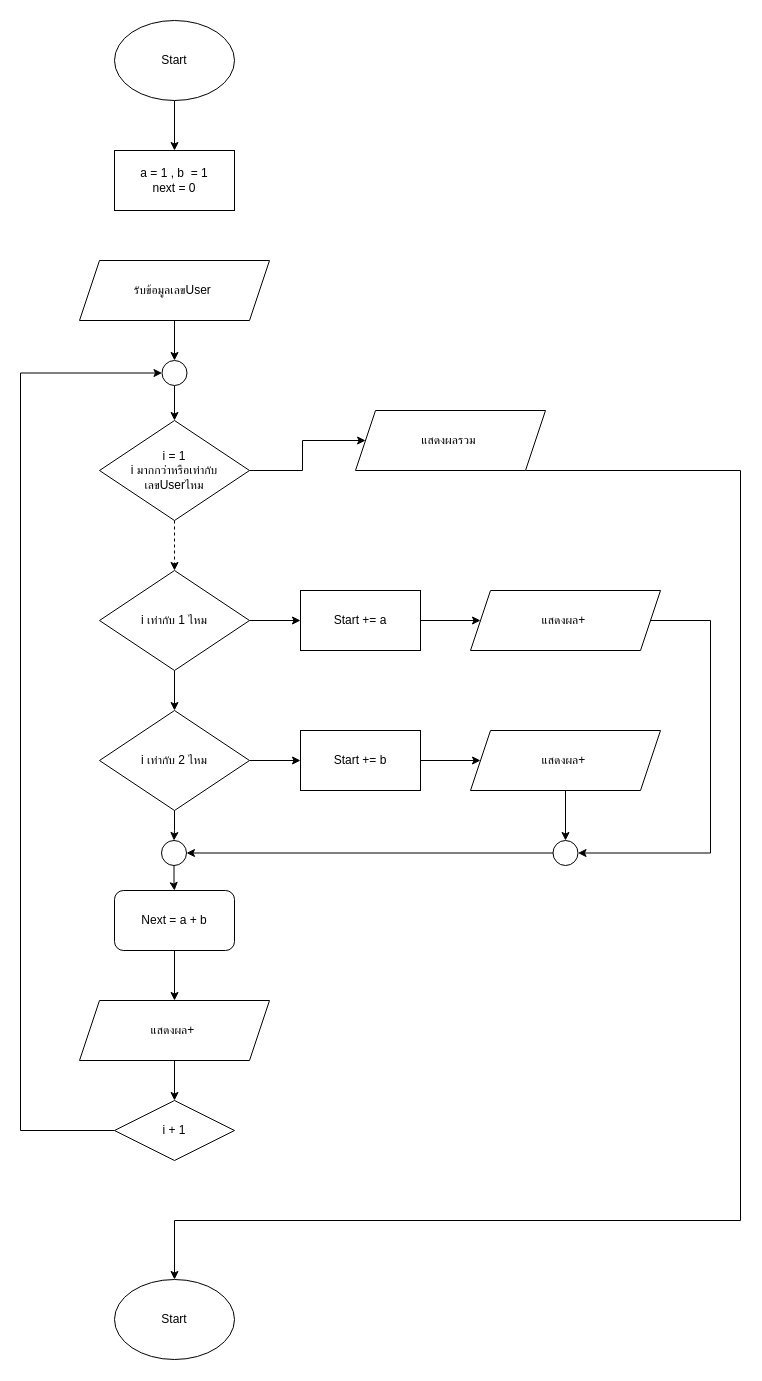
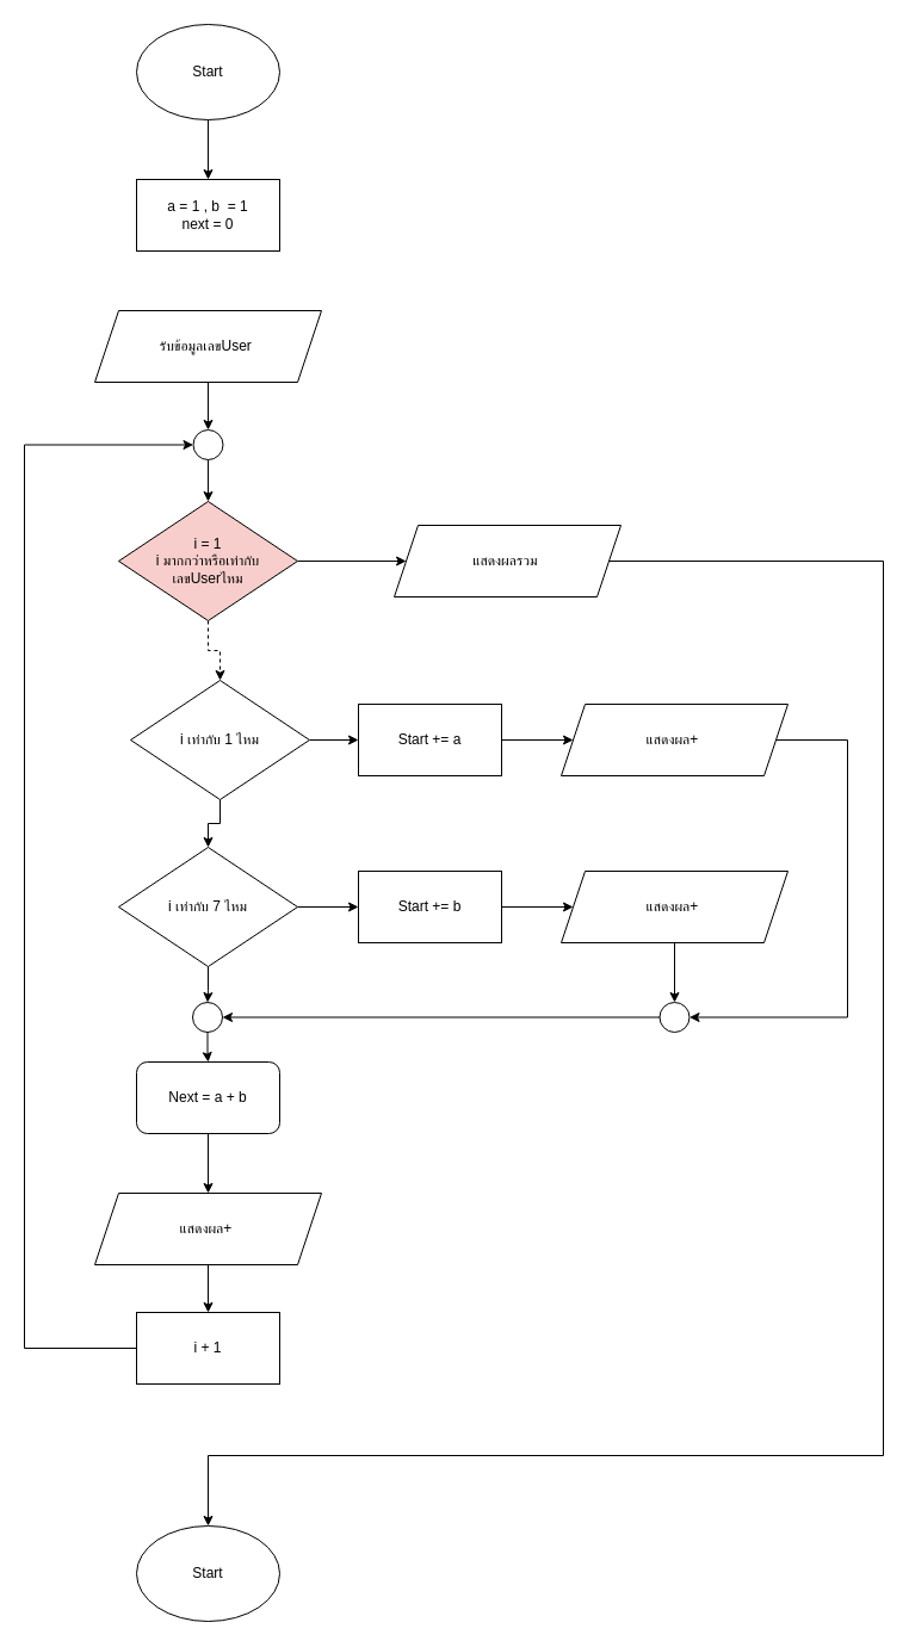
- <mxCell id="38" value="แสดงผลรวม&amp;nbsp;" style="shape=parallelogram;perimeter=parallelogramPerimeter;whiteSpace=wrap;html=1;fixedSize=1;" vertex="1" parent="1"><mxGeometry x="355" y="410" width="190" height="60" as="geometry" /></mxCell>
+ <mxCell id="38" value="แสดงผลรวม&amp;nbsp;" style="shape=parallelogram;perimeter=parallelogramPerimeter;whiteSpace=wrap;html=1;fixedSize=1;" vertex="1" parent="1"><mxGeometry x="330" y="440" width="190" height="60" as="geometry" /></mxCell>
- <mxCell id="8" value="i = 1&lt;div&gt;i มากกว่าหรือเท่ากับ&lt;/div&gt;&lt;div&gt;เลขUserไหม&lt;/div&gt;" style="rhombus;whiteSpace=wrap;html=1;" vertex="1" parent="1"><mxGeometry x="99" y="420" width="150" height="100" as="geometry" /></mxCell>
+ <mxCell id="8" value="i = 1&lt;div&gt;i มากกว่าหรือเท่ากับ&lt;/div&gt;&lt;div&gt;เลขUserไหม&lt;/div&gt;" style="rhombus;whiteSpace=wrap;html=1;fillColor=#f8cecc;" vertex="1" parent="1"><mxGeometry x="99" y="420" width="150" height="100" as="geometry" /></mxCell>
- <mxCell id="11" value="i เท่ากับ 1 ไหม" style="rhombus;whiteSpace=wrap;html=1;" vertex="1" parent="1"><mxGeometry x="99" y="570" width="150" height="100" as="geometry" /></mxCell>
+ <mxCell id="11" value="i เท่ากับ 1 ไหม" style="rhombus;whiteSpace=wrap;html=1;" vertex="1" parent="1"><mxGeometry x="109" y="570" width="150" height="100" as="geometry" /></mxCell>
- <mxCell id="14" value="i เท่ากับ 2 ไหม" style="rhombus;whiteSpace=wrap;html=1;" vertex="1" parent="1"><mxGeometry x="99" y="710" width="150" height="100" as="geometry" /></mxCell>
+ <mxCell id="14" value="i เท่ากับ 7 ไหม" style="rhombus;whiteSpace=wrap;html=1;" vertex="1" parent="1"><mxGeometry x="99" y="710" width="150" height="100" as="geometry" /></mxCell>
- <mxCell id="27" value="i + 1" style="rhombus;whiteSpace=wrap;html=1;" vertex="1" parent="1"><mxGeometry x="114" y="1100" width="120" height="60" as="geometry" /></mxCell>
+ <mxCell id="27" value="i + 1" style="rounded=0;whiteSpace=wrap;html=1;" vertex="1" parent="1"><mxGeometry x="114" y="1100" width="120" height="60" as="geometry" /></mxCell>
